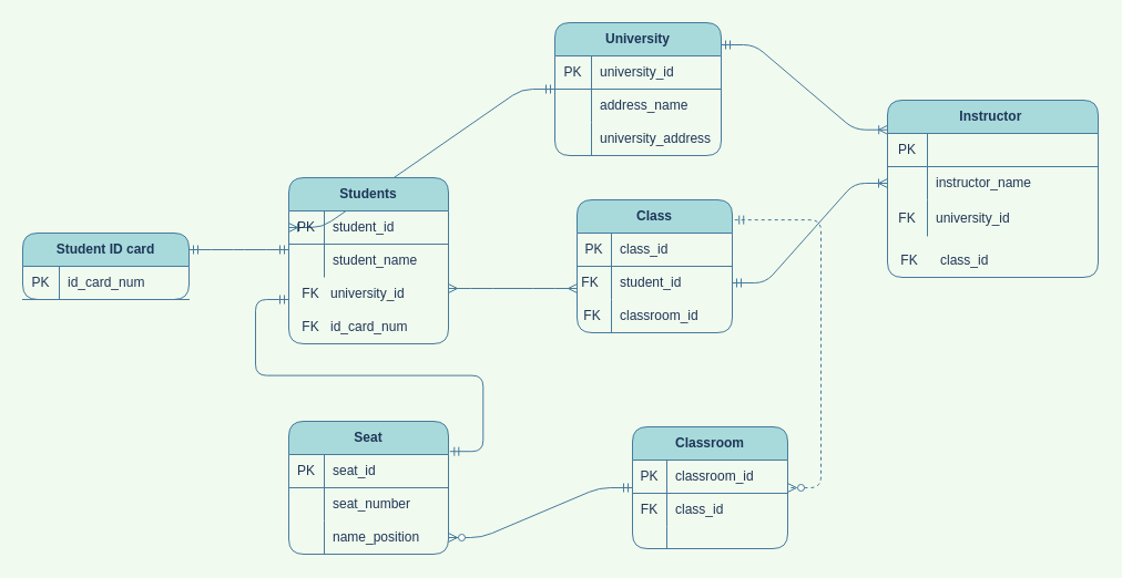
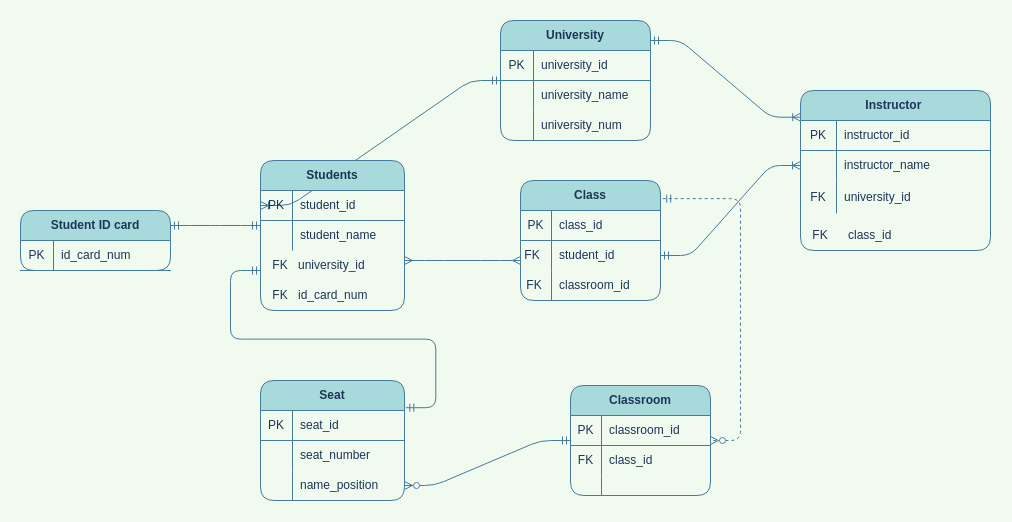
- <mxCell id="30" value="address_name" style="shape=partialRectangle;html=1;whiteSpace=wrap;connectable=0;fillColor=none;top=0;left=0;bottom=0;right=0;align=left;spacingLeft=6;overflow=hidden;strokeColor=#457B9D;fontColor=#1D3557;rounded=1;" parent="28" vertex="1"><mxGeometry x="33" width="117" height="30" as="geometry" /></mxCell>
+ <mxCell id="30" value="university_name" style="shape=partialRectangle;html=1;whiteSpace=wrap;connectable=0;fillColor=none;top=0;left=0;bottom=0;right=0;align=left;spacingLeft=6;overflow=hidden;strokeColor=#457B9D;fontColor=#1D3557;rounded=1;" parent="28" vertex="1"><mxGeometry x="33" width="117" height="30" as="geometry" /></mxCell>
- <mxCell id="33" value="university_address" style="shape=partialRectangle;html=1;whiteSpace=wrap;connectable=0;fillColor=none;top=0;left=0;bottom=0;right=0;align=left;spacingLeft=6;overflow=hidden;strokeColor=#457B9D;fontColor=#1D3557;rounded=1;" parent="31" vertex="1"><mxGeometry x="33" width="117" height="30" as="geometry" /></mxCell>
+ <mxCell id="33" value="university_num" style="shape=partialRectangle;html=1;whiteSpace=wrap;connectable=0;fillColor=none;top=0;left=0;bottom=0;right=0;align=left;spacingLeft=6;overflow=hidden;strokeColor=#457B9D;fontColor=#1D3557;rounded=1;" parent="31" vertex="1"><mxGeometry x="33" width="117" height="30" as="geometry" /></mxCell>
+ <mxCell id="44" value="instructor_id" style="shape=partialRectangle;html=1;whiteSpace=wrap;connectable=0;fillColor=none;top=0;left=0;bottom=0;right=0;align=left;spacingLeft=6;overflow=hidden;strokeColor=#457B9D;fontColor=#1D3557;rounded=1;" parent="42" vertex="1"><mxGeometry x="36" width="154" height="30" as="geometry" /></mxCell>
